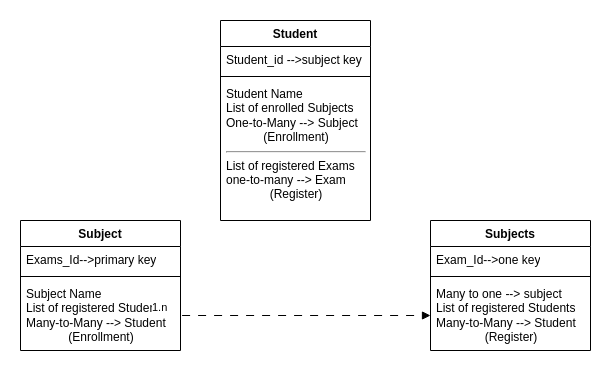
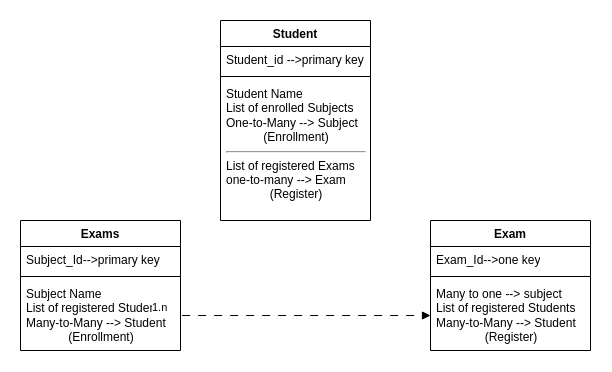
- <mxCell id="3" value="Student_id --&amp;gt;subject key" style="text;strokeColor=none;fillColor=none;align=left;verticalAlign=top;spacingLeft=4;spacingRight=4;overflow=hidden;rotatable=0;points=[[0,0.5],[1,0.5]];portConstraint=eastwest;whiteSpace=wrap;html=1;" vertex="1" parent="2"><mxGeometry y="26" width="150" height="26" as="geometry" /></mxCell>
+ <mxCell id="3" value="Student_id --&amp;gt;primary key" style="text;strokeColor=none;fillColor=none;align=left;verticalAlign=top;spacingLeft=4;spacingRight=4;overflow=hidden;rotatable=0;points=[[0,0.5],[1,0.5]];portConstraint=eastwest;whiteSpace=wrap;html=1;" vertex="1" parent="2"><mxGeometry y="26" width="150" height="26" as="geometry" /></mxCell>
- <mxCell id="6" value="Subject" style="swimlane;fontStyle=1;align=center;verticalAlign=top;childLayout=stackLayout;horizontal=1;startSize=26;horizontalStack=0;resizeParent=1;resizeParentMax=0;resizeLast=0;collapsible=1;marginBottom=0;whiteSpace=wrap;html=1;" vertex="1" parent="1"><mxGeometry x="20" y="220" width="160" height="130" as="geometry"><mxRectangle x="140" y="100" width="80" height="30" as="alternateBounds" /></mxGeometry></mxCell>
+ <mxCell id="6" value="Exams" style="swimlane;fontStyle=1;align=center;verticalAlign=top;childLayout=stackLayout;horizontal=1;startSize=26;horizontalStack=0;resizeParent=1;resizeParentMax=0;resizeLast=0;collapsible=1;marginBottom=0;whiteSpace=wrap;html=1;" vertex="1" parent="1"><mxGeometry x="20" y="220" width="160" height="130" as="geometry"><mxRectangle x="140" y="100" width="80" height="30" as="alternateBounds" /></mxGeometry></mxCell>
- <mxCell id="10" value="Subjects" style="swimlane;fontStyle=1;align=center;verticalAlign=top;childLayout=stackLayout;horizontal=1;startSize=26;horizontalStack=0;resizeParent=1;resizeParentMax=0;resizeLast=0;collapsible=1;marginBottom=0;whiteSpace=wrap;html=1;" vertex="1" parent="1"><mxGeometry x="430" y="220" width="160" height="130" as="geometry"><mxRectangle x="140" y="100" width="80" height="30" as="alternateBounds" /></mxGeometry></mxCell>
+ <mxCell id="10" value="Exam" style="swimlane;fontStyle=1;align=center;verticalAlign=top;childLayout=stackLayout;horizontal=1;startSize=26;horizontalStack=0;resizeParent=1;resizeParentMax=0;resizeLast=0;collapsible=1;marginBottom=0;whiteSpace=wrap;html=1;" vertex="1" parent="1"><mxGeometry x="430" y="220" width="160" height="130" as="geometry"><mxRectangle x="140" y="100" width="80" height="30" as="alternateBounds" /></mxGeometry></mxCell>
- <mxCell id="7" value="Exams_Id--&amp;gt;primary key" style="text;strokeColor=none;fillColor=none;align=left;verticalAlign=top;spacingLeft=4;spacingRight=4;overflow=hidden;rotatable=0;points=[[0,0.5],[1,0.5]];portConstraint=eastwest;whiteSpace=wrap;html=1;" vertex="1" parent="6"><mxGeometry y="26" width="160" height="26" as="geometry" /></mxCell>
+ <mxCell id="7" value="Subject_Id--&amp;gt;primary key" style="text;strokeColor=none;fillColor=none;align=left;verticalAlign=top;spacingLeft=4;spacingRight=4;overflow=hidden;rotatable=0;points=[[0,0.5],[1,0.5]];portConstraint=eastwest;whiteSpace=wrap;html=1;" vertex="1" parent="6"><mxGeometry y="26" width="160" height="26" as="geometry" /></mxCell>
